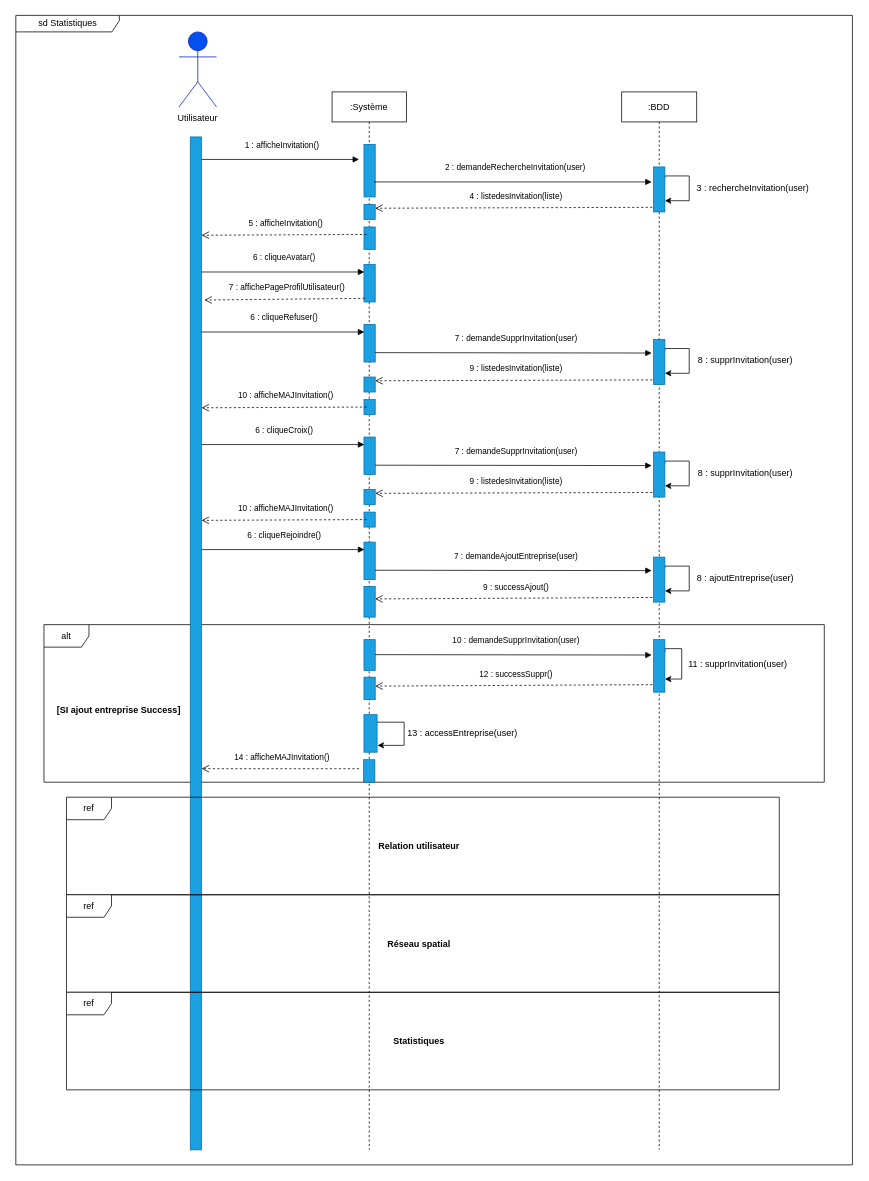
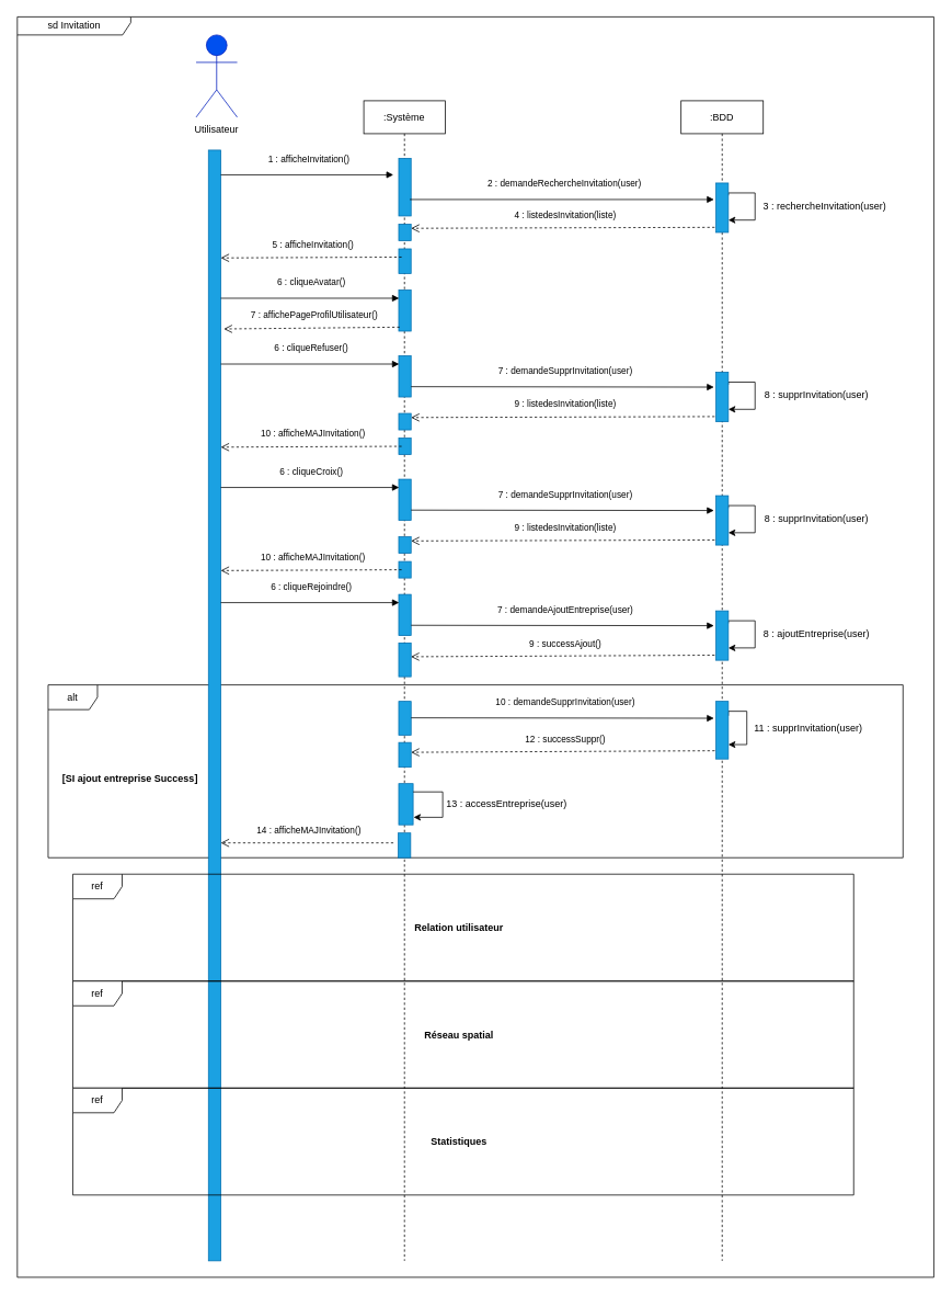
- <mxCell id="68" value="sd Statistiques" style="shape=umlFrame;whiteSpace=wrap;html=1;width=138;height=22;" vertex="1" parent="1"><mxGeometry x="20.5" y="20" width="1115" height="1532" as="geometry" /></mxCell>
+ <mxCell id="68" value="sd Invitation" style="shape=umlFrame;whiteSpace=wrap;html=1;width=138;height=22;" vertex="1" parent="1"><mxGeometry x="20.5" y="20" width="1115" height="1532" as="geometry" /></mxCell>
